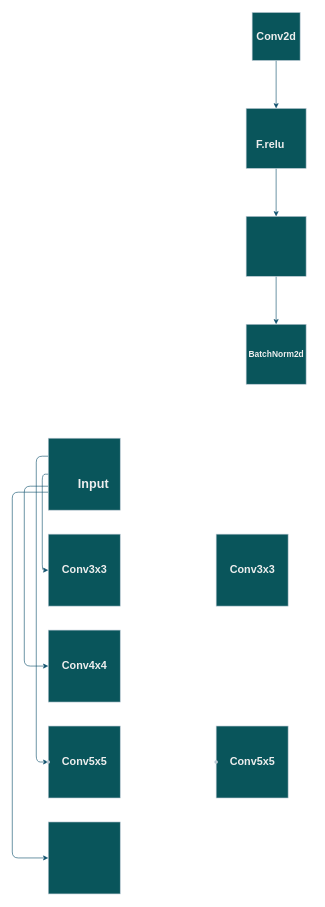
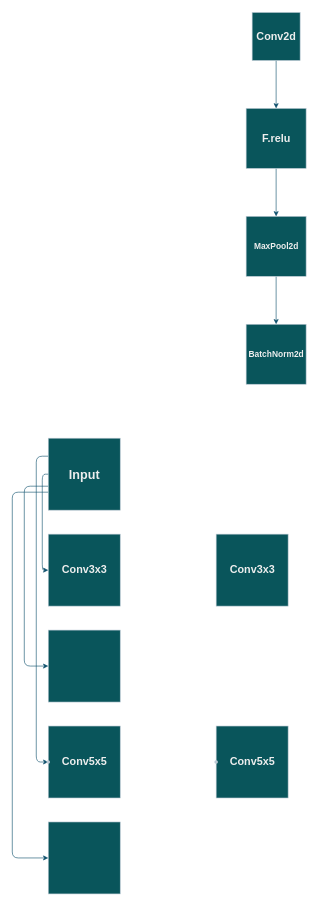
- <mxCell id="31" value="&lt;h2&gt;F.relu&lt;/h2&gt;" style="text;html=1;resizable=0;autosize=1;align=center;verticalAlign=middle;points=[];fillColor=none;strokeColor=none;rounded=0;sketch=0;fontColor=#EEEEEE;" vertex="1" parent="1"><mxGeometry x="415" y="210" width="70" height="60" as="geometry" /></mxCell>
+ <mxCell id="31" value="&lt;h2&gt;F.relu&lt;/h2&gt;" style="text;html=1;resizable=0;autosize=1;align=center;verticalAlign=middle;points=[];fillColor=none;strokeColor=none;rounded=0;sketch=0;fontColor=#EEEEEE;" vertex="1" parent="1"><mxGeometry x="425" y="200" width="70" height="60" as="geometry" /></mxCell>
+ <mxCell id="9" value="&lt;h3&gt;MaxPool2d&lt;/h3&gt;" style="text;html=1;resizable=0;autosize=1;align=center;verticalAlign=middle;points=[];fillColor=none;strokeColor=none;rounded=0;sketch=0;fontColor=#EEEEEE;" vertex="1" parent="1"><mxGeometry x="410" y="380" width="100" height="60" as="geometry" /></mxCell>
- <mxCell id="15" value="&lt;h2&gt;Input&lt;/h2&gt;" style="text;html=1;resizable=0;autosize=1;align=center;verticalAlign=middle;points=[];fillColor=none;strokeColor=none;rounded=0;sketch=0;fontSize=14;fontColor=#EEEEEE;container=0;" vertex="1" parent="13"><mxGeometry x="40" y="40" width="70" height="70" as="geometry" /></mxCell>
+ <mxCell id="15" value="&lt;h2&gt;Input&lt;/h2&gt;" style="text;html=1;resizable=0;autosize=1;align=center;verticalAlign=middle;points=[];fillColor=none;strokeColor=none;rounded=0;sketch=0;fontSize=14;fontColor=#EEEEEE;container=0;" vertex="1" parent="13"><mxGeometry x="25" y="25" width="70" height="70" as="geometry" /></mxCell>
- <mxCell id="21" value="&lt;h2&gt;Conv4x4&lt;/h2&gt;" style="text;html=1;resizable=0;autosize=1;align=center;verticalAlign=middle;points=[];fillColor=none;strokeColor=none;rounded=0;sketch=0;fontColor=#EEEEEE;container=0;" vertex="1" parent="19"><mxGeometry x="10" y="30" width="100" height="60" as="geometry" /></mxCell>
